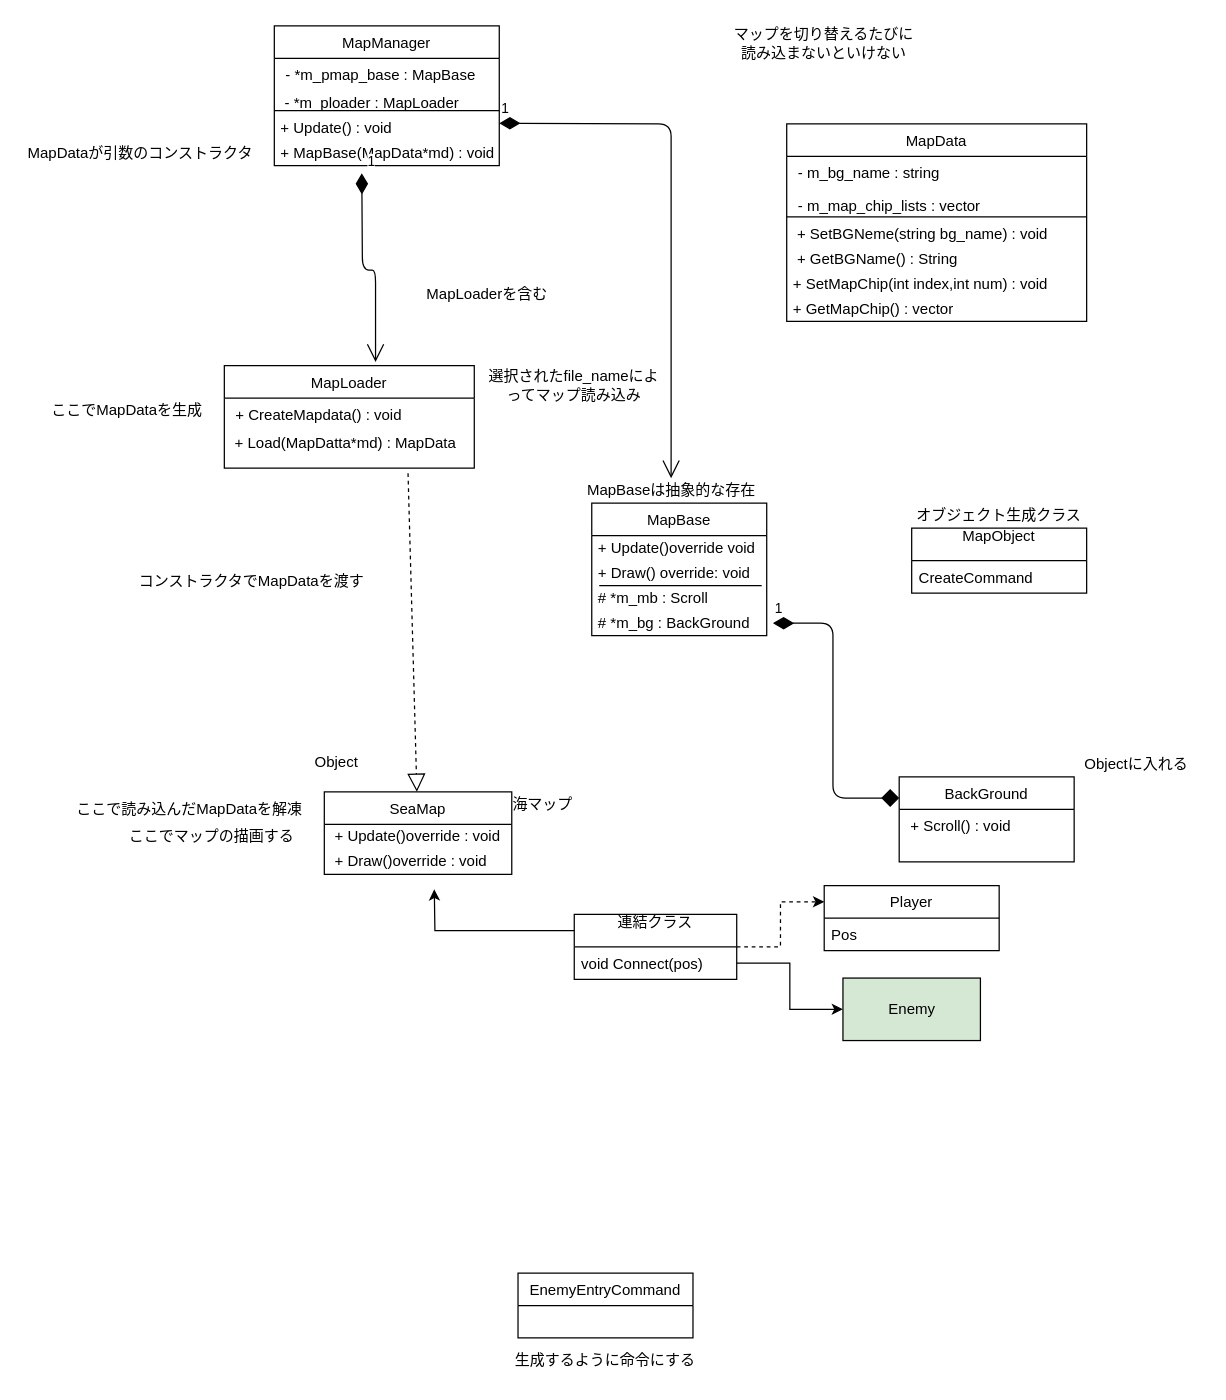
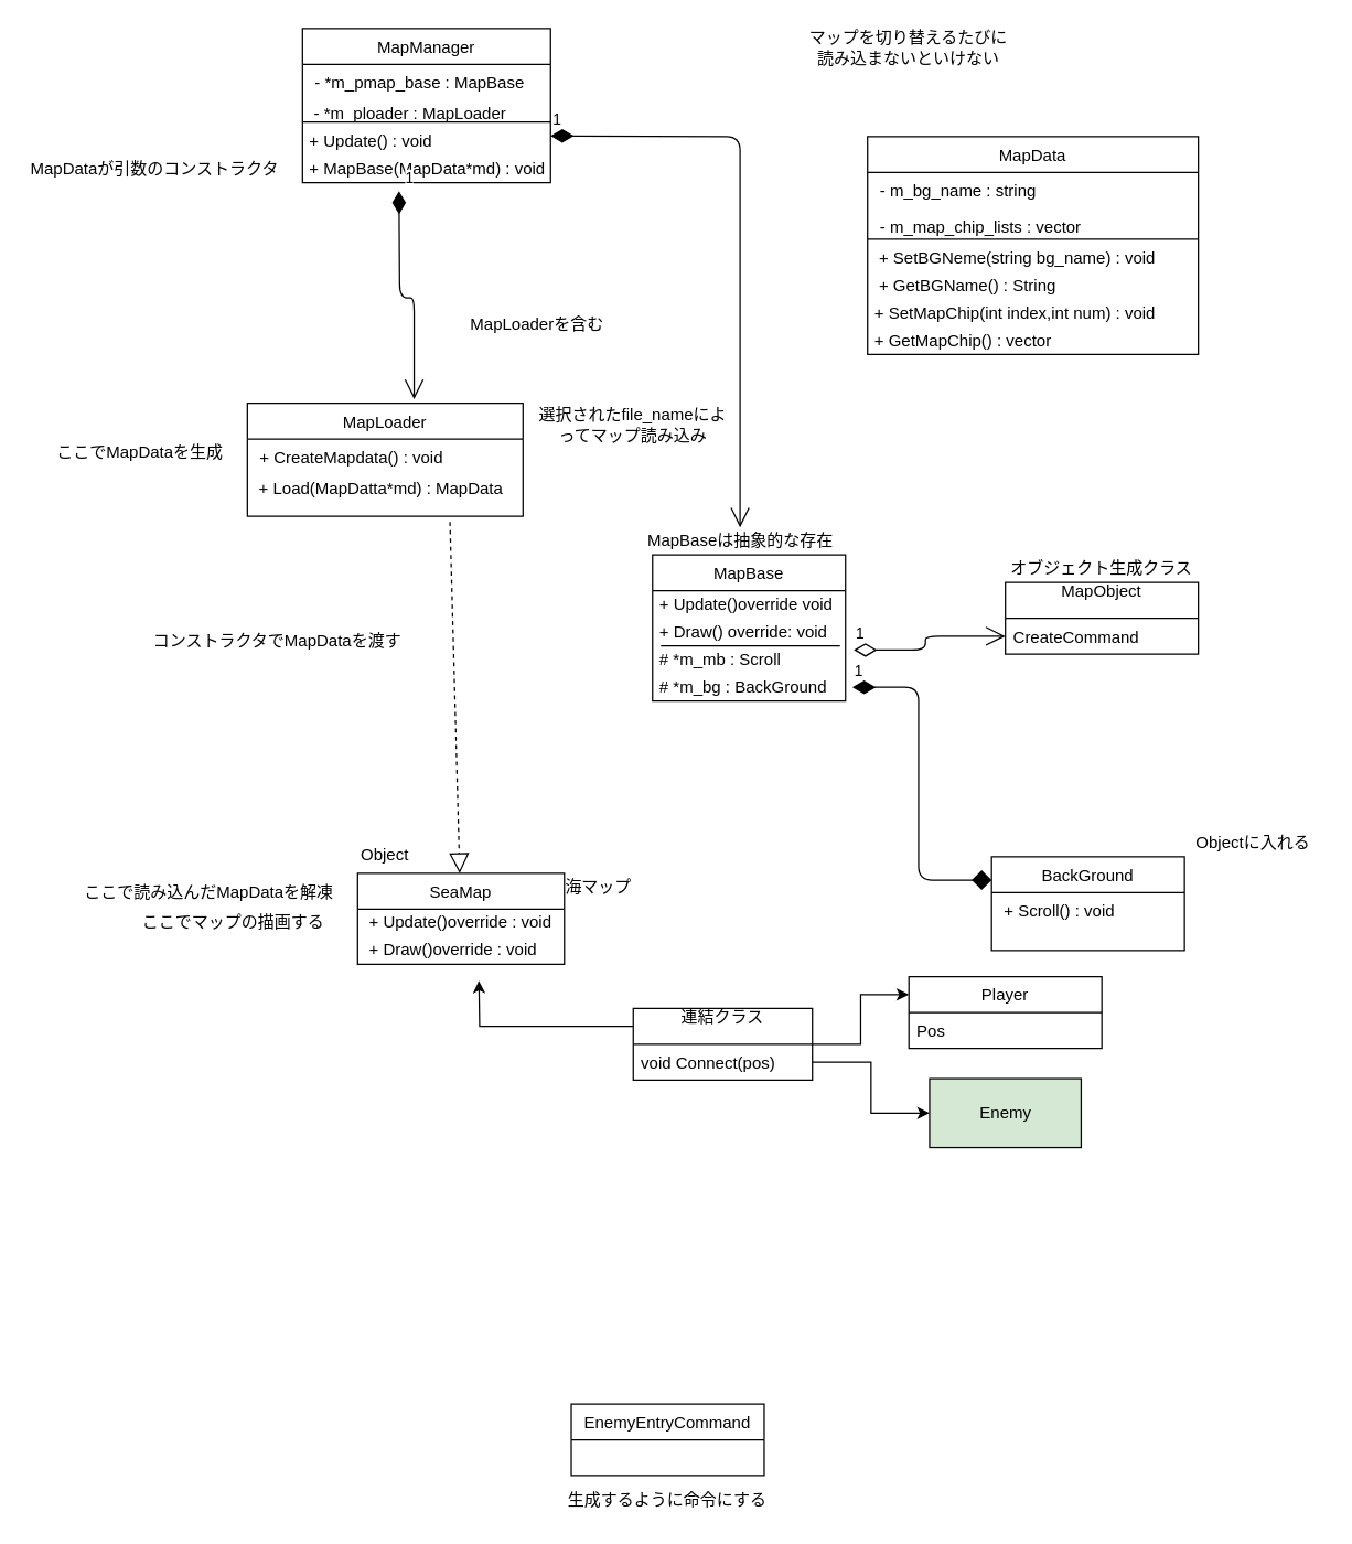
+ <mxCell id="54" value="1" parent="1" style="endArrow=open;html=1;endSize=12;startArrow=diamondThin;startSize=14;startFill=0;edgeStyle=orthogonalEdgeStyle;align=left;verticalAlign=bottom;exitX=1.043;exitY=0.15;exitDx=0;exitDy=0;exitPerimeter=0;entryX=0;entryY=0.5;entryDx=0;entryDy=0;" target="13" edge="1" source="27"><mxGeometry as="geometry" x="-1" y="3" relative="1"><mxPoint as="sourcePoint" x="739" y="358" /><mxPoint as="targetPoint" x="899" y="358" /></mxGeometry></mxCell>
- <mxCell id="37" value="Object" parent="1" vertex="1" style="text;html=1;strokeColor=none;fillColor=none;align=center;verticalAlign=middle;whiteSpace=wrap;rounded=0;"><mxGeometry x="249" y="600" as="geometry" height="20" width="40" /></mxCell>
+ <mxCell id="37" value="Object" parent="1" vertex="1" style="text;html=1;strokeColor=none;fillColor=none;align=center;verticalAlign=middle;whiteSpace=wrap;rounded=0;"><mxGeometry as="geometry" height="20" width="40" x="259" y="610" /></mxCell>
- <mxCell id="45" parent="1" style="edgeStyle=orthogonalEdgeStyle;rounded=0;orthogonalLoop=1;jettySize=auto;html=1;entryX=0;entryY=0.25;entryDx=0;entryDy=0;dashed=1;" target="43" edge="1" source="47"><mxGeometry as="geometry" relative="1" /></mxCell>
+ <mxCell id="45" parent="1" style="edgeStyle=orthogonalEdgeStyle;rounded=0;orthogonalLoop=1;jettySize=auto;html=1;entryX=0;entryY=0.25;entryDx=0;entryDy=0;" target="43" edge="1" source="47"><mxGeometry as="geometry" relative="1" /></mxCell>
